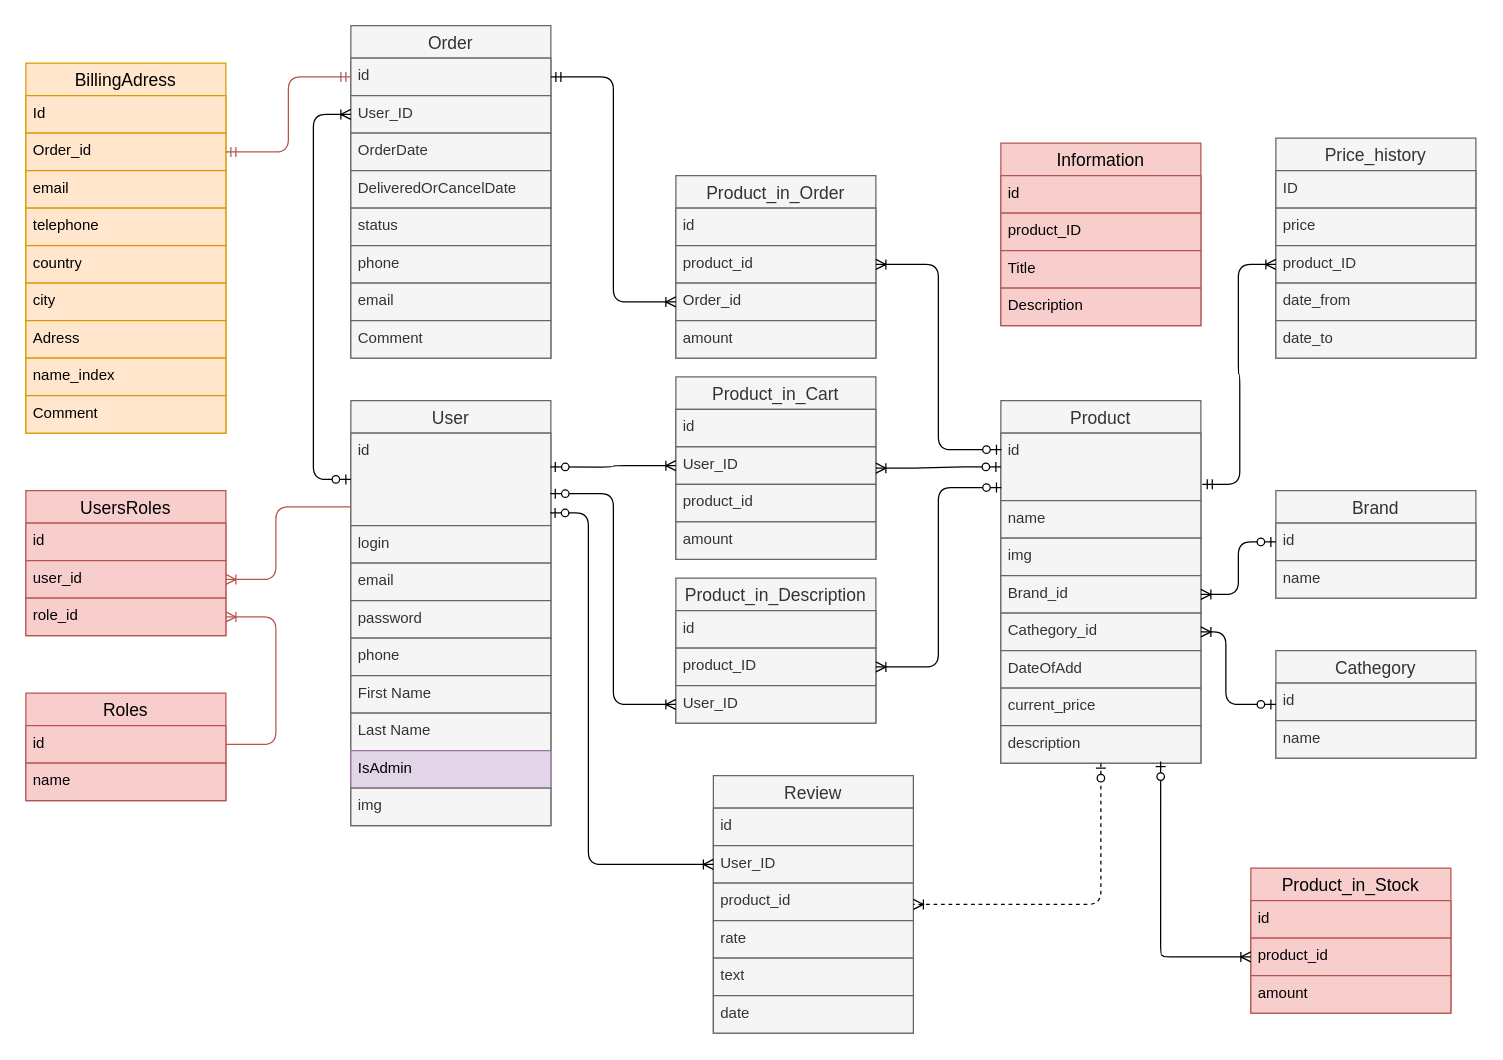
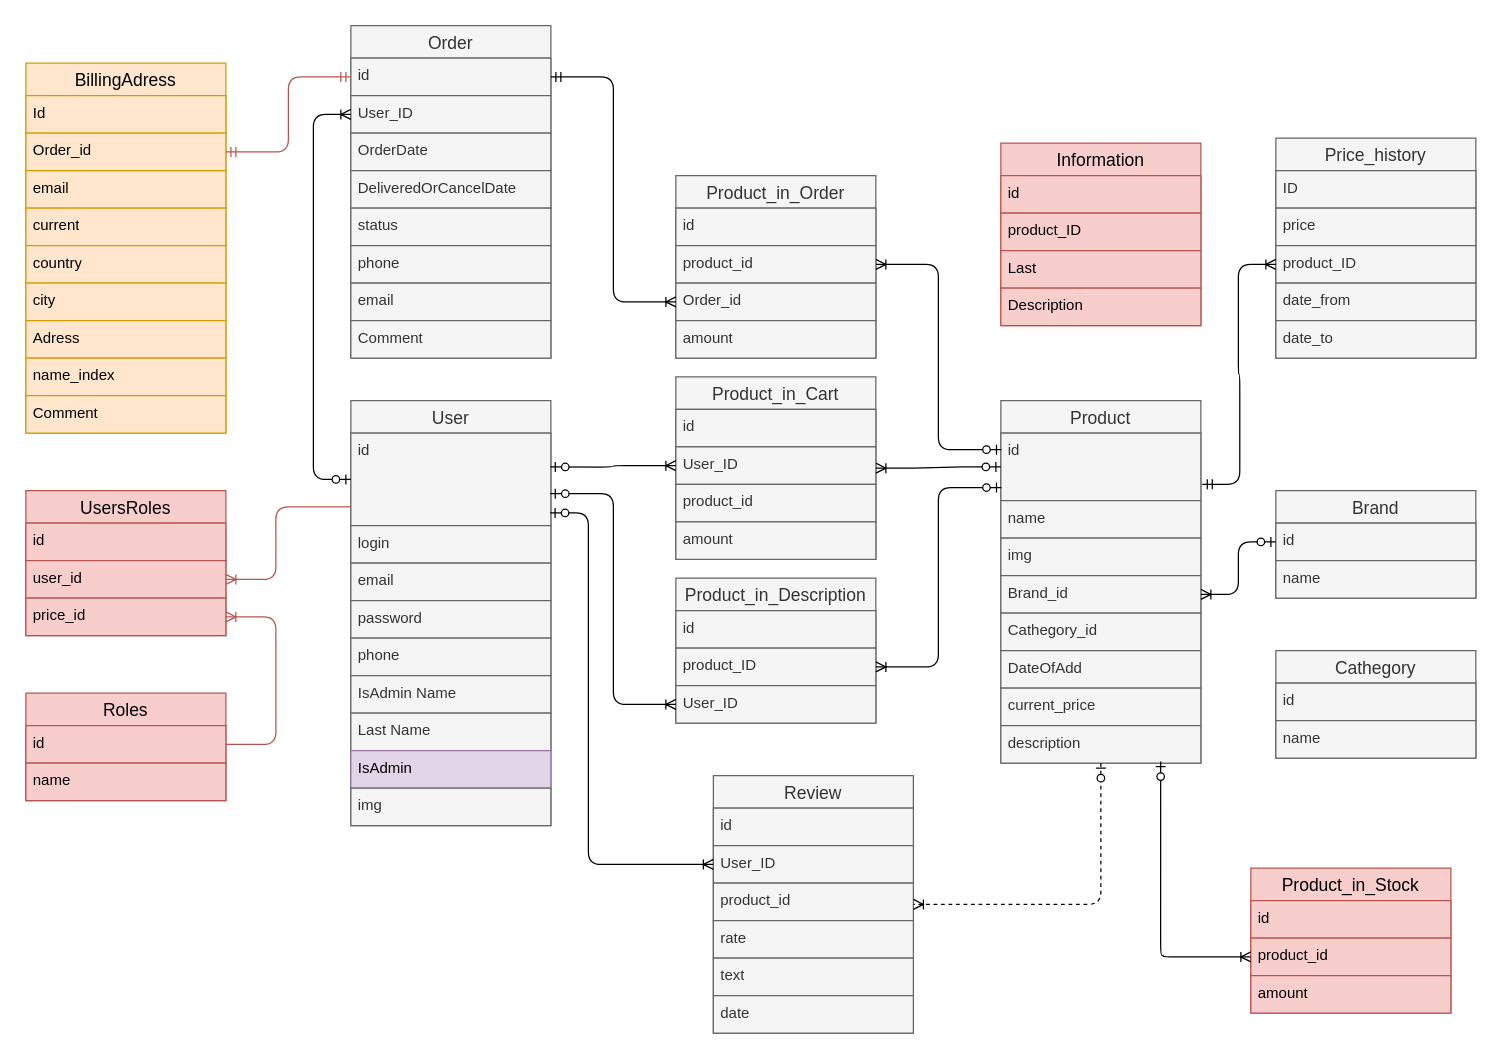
- <mxCell id="98" value="telephone" style="text;strokeColor=#d79b00;fillColor=#ffe6cc;spacingLeft=4;spacingRight=4;overflow=hidden;rotatable=0;points=[[0,0.5],[1,0.5]];portConstraint=eastwest;fontSize=12;whiteSpace=wrap;html=1;" vertex="1" parent="94"><mxGeometry y="116" width="160" height="30" as="geometry" /></mxCell>
+ <mxCell id="98" value="current" style="text;strokeColor=#d79b00;fillColor=#ffe6cc;spacingLeft=4;spacingRight=4;overflow=hidden;rotatable=0;points=[[0,0.5],[1,0.5]];portConstraint=eastwest;fontSize=12;whiteSpace=wrap;html=1;" vertex="1" parent="94"><mxGeometry y="116" width="160" height="30" as="geometry" /></mxCell>
- <mxCell id="76" value="Title" style="text;strokeColor=#b85450;fillColor=#f8cecc;spacingLeft=4;spacingRight=4;overflow=hidden;rotatable=0;points=[[0,0.5],[1,0.5]];portConstraint=eastwest;fontSize=12;whiteSpace=wrap;html=1;" parent="73" vertex="1"><mxGeometry y="86" width="160" height="30" as="geometry" /></mxCell>
+ <mxCell id="76" value="Last" style="text;strokeColor=#b85450;fillColor=#f8cecc;spacingLeft=4;spacingRight=4;overflow=hidden;rotatable=0;points=[[0,0.5],[1,0.5]];portConstraint=eastwest;fontSize=12;whiteSpace=wrap;html=1;" parent="73" vertex="1"><mxGeometry y="86" width="160" height="30" as="geometry" /></mxCell>
- <mxCell id="86" value="role_id" style="text;strokeColor=#b85450;fillColor=#f8cecc;spacingLeft=4;spacingRight=4;overflow=hidden;rotatable=0;points=[[0,0.5],[1,0.5]];portConstraint=eastwest;fontSize=12;whiteSpace=wrap;html=1;" vertex="1" parent="83"><mxGeometry y="86" width="160" height="30" as="geometry" /></mxCell>
+ <mxCell id="86" value="price_id" style="text;strokeColor=#b85450;fillColor=#f8cecc;spacingLeft=4;spacingRight=4;overflow=hidden;rotatable=0;points=[[0,0.5],[1,0.5]];portConstraint=eastwest;fontSize=12;whiteSpace=wrap;html=1;" vertex="1" parent="83"><mxGeometry y="86" width="160" height="30" as="geometry" /></mxCell>
- <mxCell id="71" value="" style="edgeStyle=orthogonalEdgeStyle;fontSize=12;html=1;endArrow=ERoneToMany;startArrow=ERzeroToOne;rounded=1;exitX=0;exitY=0.5;exitDx=0;exitDy=0;entryX=1;entryY=0.5;entryDx=0;entryDy=0;" parent="1" source="65" target="7" edge="1"><mxGeometry width="100" height="100" relative="1" as="geometry"><mxPoint x="820" y="500" as="sourcePoint" /><mxPoint x="920" y="400" as="targetPoint" /><Array as="points"><mxPoint x="980" y="563" /><mxPoint x="980" y="505" /></Array></mxGeometry></mxCell>
- <mxCell id="17" value="First Name" style="text;strokeColor=#666666;fillColor=#f5f5f5;spacingLeft=4;spacingRight=4;overflow=hidden;rotatable=0;points=[[0,0.5],[1,0.5]];portConstraint=eastwest;fontSize=12;whiteSpace=wrap;html=1;fontColor=#333333;" parent="11" vertex="1"><mxGeometry y="220" width="160" height="30" as="geometry" /></mxCell>
+ <mxCell id="17" value="IsAdmin Name" style="text;strokeColor=#666666;fillColor=#f5f5f5;spacingLeft=4;spacingRight=4;overflow=hidden;rotatable=0;points=[[0,0.5],[1,0.5]];portConstraint=eastwest;fontSize=12;whiteSpace=wrap;html=1;fontColor=#333333;" parent="11" vertex="1"><mxGeometry y="220" width="160" height="30" as="geometry" /></mxCell>
